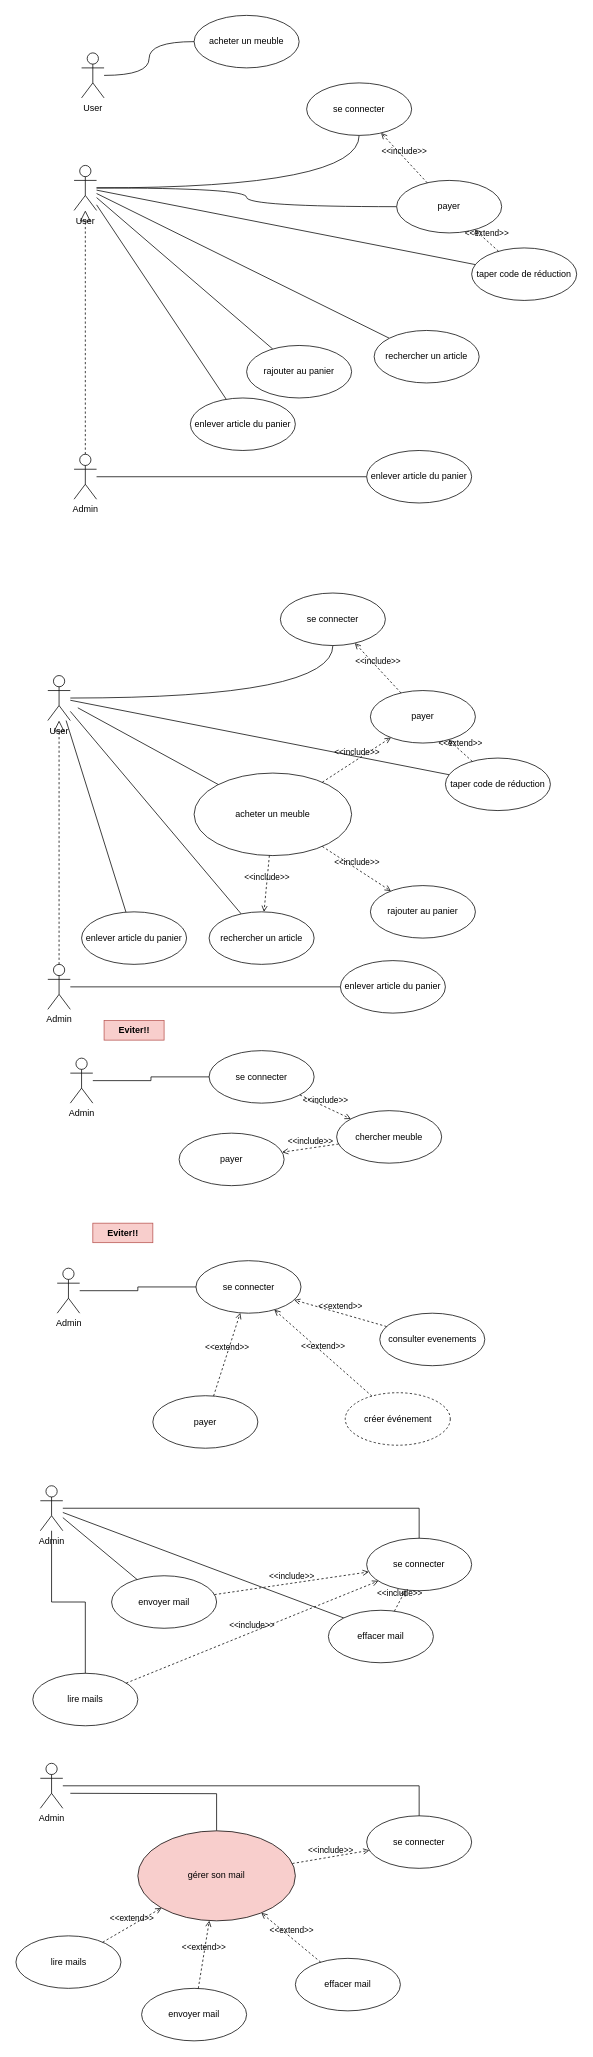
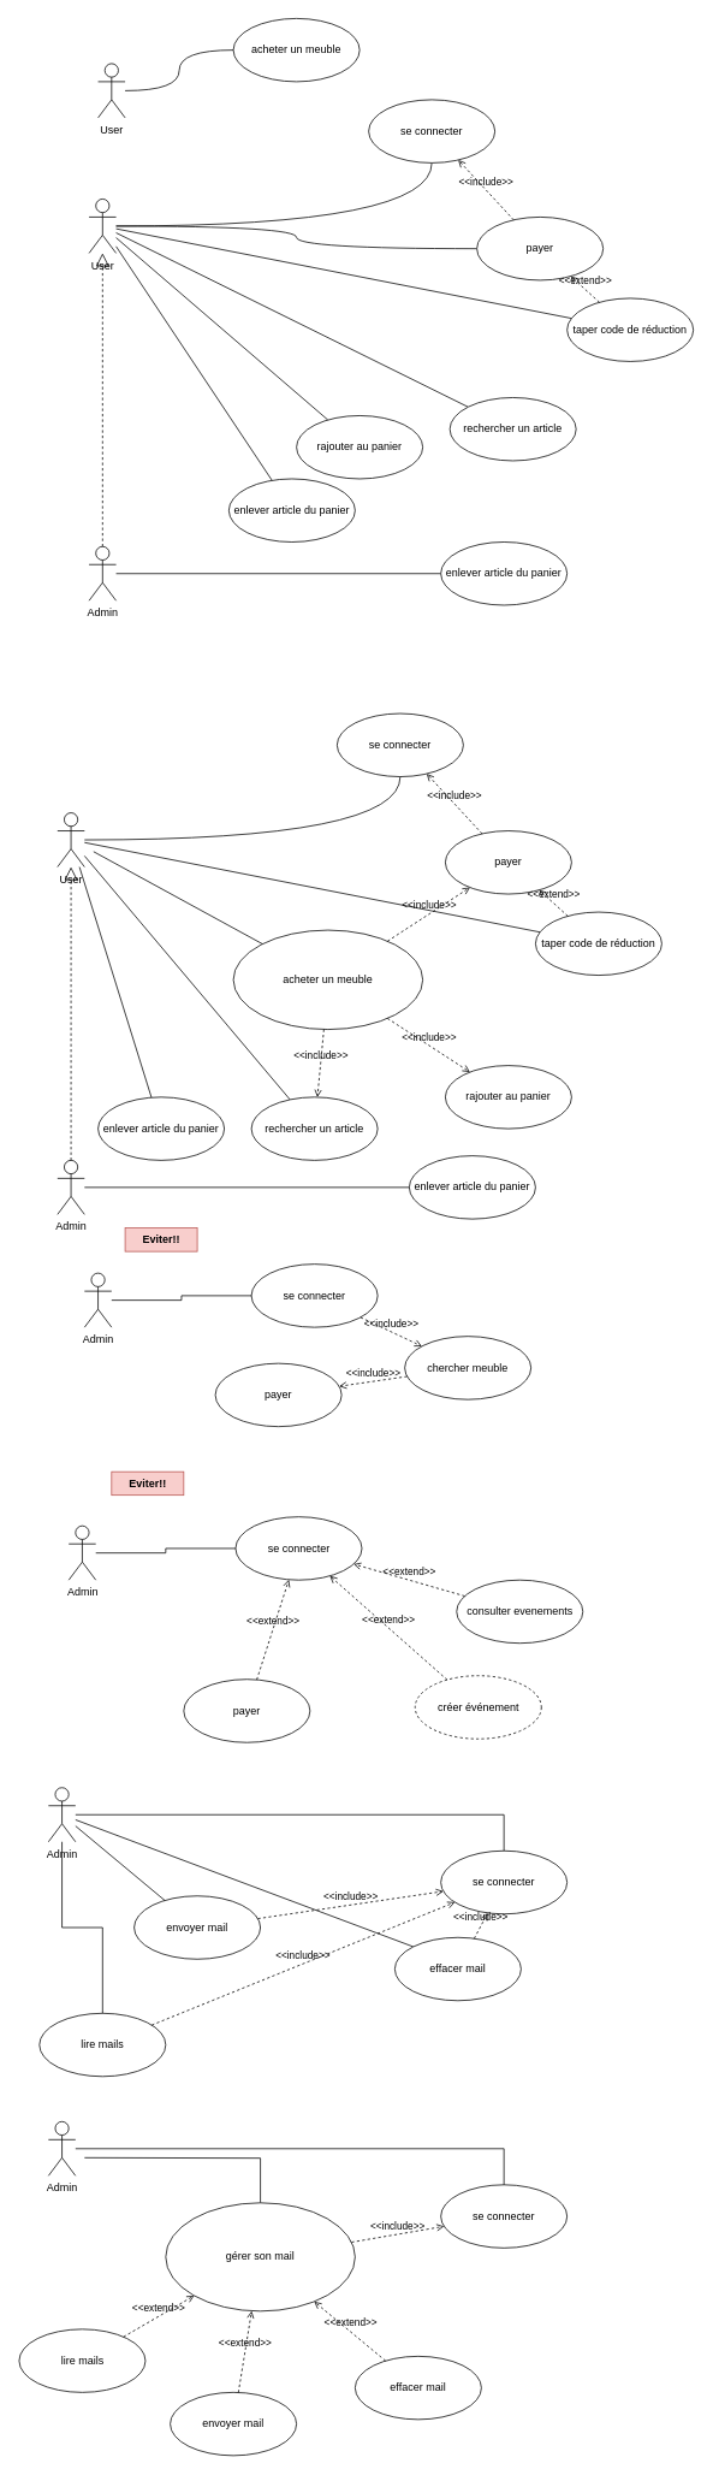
- <mxCell id="83" value="gérer son mail" style="ellipse;whiteSpace=wrap;html=1;fillColor=#f8cecc;" vertex="1" parent="1"><mxGeometry x="183" y="2440" width="210" height="120" as="geometry" /></mxCell>
+ <mxCell id="83" value="gérer son mail" style="ellipse;whiteSpace=wrap;html=1;" vertex="1" parent="1"><mxGeometry x="183" y="2440" width="210" height="120" as="geometry" /></mxCell>
